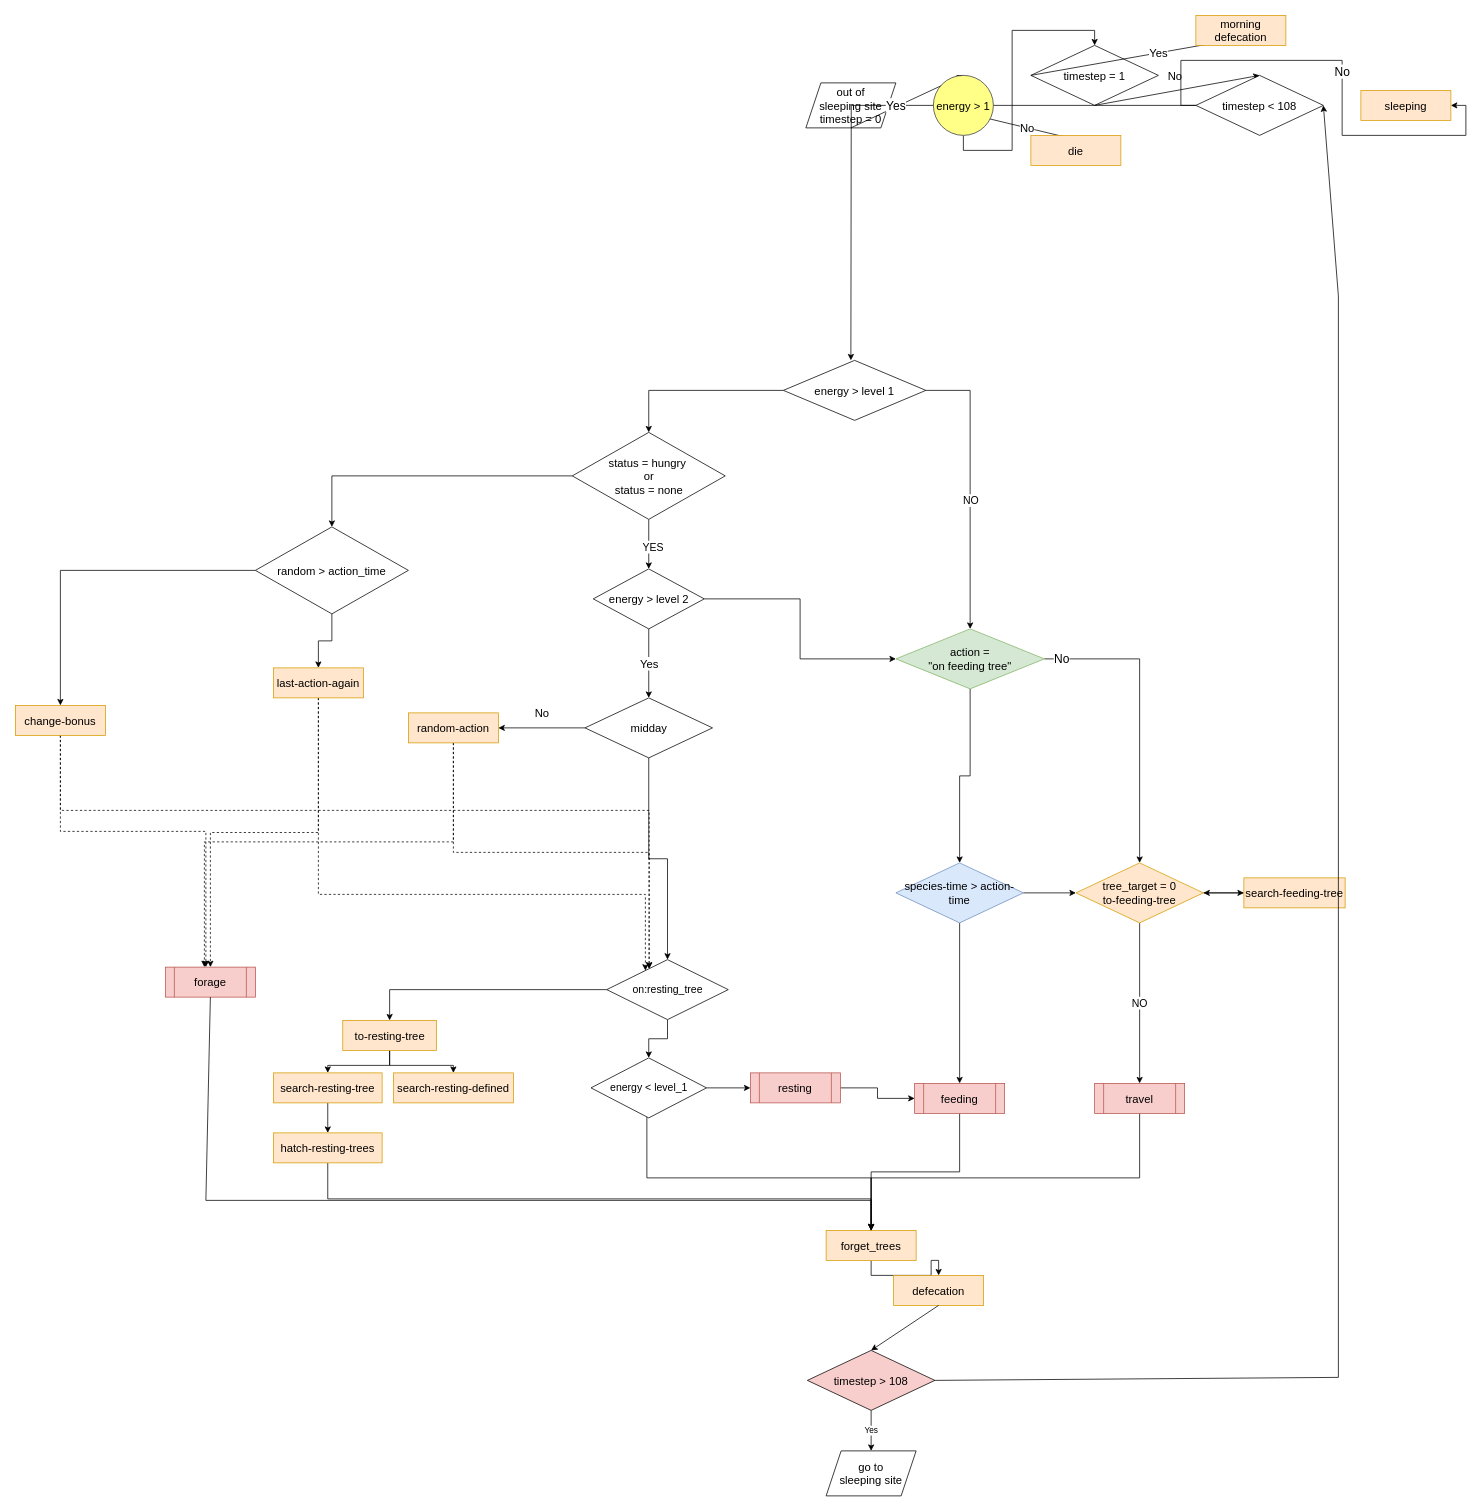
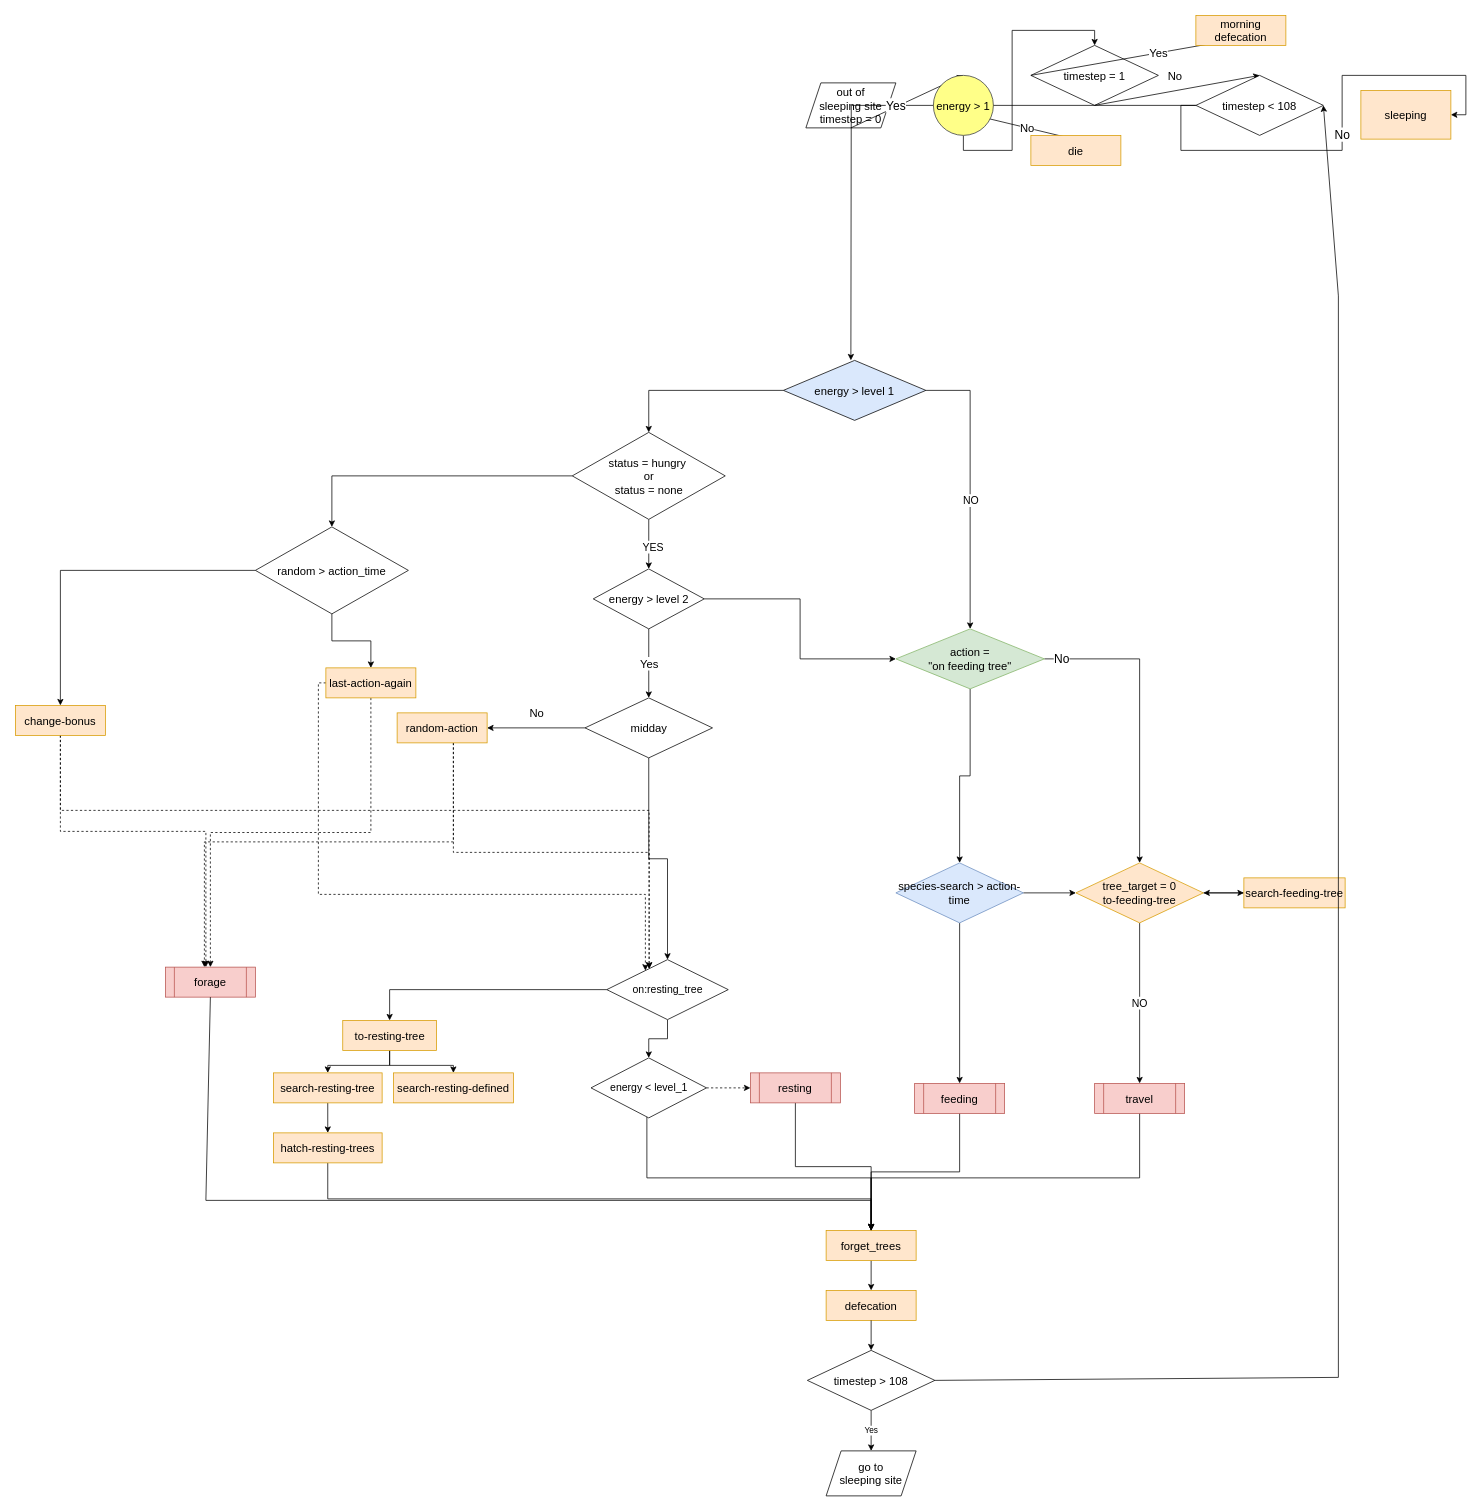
- <mxCell id="52" value="sleeping" style="rounded=0;whiteSpace=wrap;html=1;fontSize=15;fillColor=#ffe6cc;strokeColor=#d79b00;" parent="1" vertex="1"><mxGeometry x="1814" y="120" width="120" height="40" as="geometry" /></mxCell>
+ <mxCell id="52" value="sleeping" style="rounded=0;whiteSpace=wrap;html=1;fontSize=15;fillColor=#ffe6cc;strokeColor=#d79b00;" parent="1" vertex="1"><mxGeometry x="1814" y="120" width="120" height="65" as="geometry" /></mxCell>
- <mxCell id="67" value="&lt;span style=&quot;font-family: &amp;#34;helvetica&amp;#34; ; font-size: 15px&quot;&gt;energy &amp;gt; level 1&lt;/span&gt;" style="rhombus;whiteSpace=wrap;html=1;" parent="1" vertex="1"><mxGeometry x="1044" y="480" width="190" height="80" as="geometry" /></mxCell>
+ <mxCell id="67" value="&lt;span style=&quot;font-family: &amp;#34;helvetica&amp;#34; ; font-size: 15px&quot;&gt;energy &amp;gt; level 1&lt;/span&gt;" style="rhombus;whiteSpace=wrap;html=1;fillColor=#dae8fc;" parent="1" vertex="1"><mxGeometry x="1044" y="480" width="190" height="80" as="geometry" /></mxCell>
- <mxCell id="30" value="last-action-again" style="rounded=0;whiteSpace=wrap;html=1;fillColor=#ffe6cc;strokeColor=#d79b00;fontSize=15;" parent="1" vertex="1"><mxGeometry x="364" y="890" width="120" height="40" as="geometry" /></mxCell>
+ <mxCell id="30" value="last-action-again" style="rounded=0;whiteSpace=wrap;html=1;fillColor=#ffe6cc;strokeColor=#d79b00;fontSize=15;" parent="1" vertex="1"><mxGeometry x="434" y="890" width="120" height="40" as="geometry" /></mxCell>
- <mxCell id="19" value="random-action" style="rounded=0;whiteSpace=wrap;html=1;fillColor=#ffe6cc;strokeColor=#d79b00;fontSize=15;" parent="1" vertex="1"><mxGeometry x="544" y="950" width="120" height="40" as="geometry" /></mxCell>
+ <mxCell id="19" value="random-action" style="rounded=0;whiteSpace=wrap;html=1;fillColor=#ffe6cc;strokeColor=#d79b00;fontSize=15;" parent="1" vertex="1"><mxGeometry x="529" y="950" width="120" height="40" as="geometry" /></mxCell>
- <mxCell id="22" value="species-time &amp;gt; action-time" style="rhombus;whiteSpace=wrap;html=1;fontSize=15;fillColor=#dae8fc;strokeColor=#6c8ebf;" parent="1" vertex="1"><mxGeometry x="1194" y="1150" width="170" height="80" as="geometry" /></mxCell>
+ <mxCell id="22" value="species-search &amp;gt; action-time" style="rhombus;whiteSpace=wrap;html=1;fontSize=15;fillColor=#dae8fc;strokeColor=#6c8ebf;" parent="1" vertex="1"><mxGeometry x="1194" y="1150" width="170" height="80" as="geometry" /></mxCell>
- <mxCell id="77" style="edgeStyle=orthogonalEdgeStyle;rounded=0;orthogonalLoop=1;jettySize=auto;html=1;fontSize=14;" parent="1" source="79" target="11" edge="1"><mxGeometry relative="1" as="geometry" /></mxCell>
+ <mxCell id="77" style="edgeStyle=orthogonalEdgeStyle;rounded=0;orthogonalLoop=1;jettySize=auto;html=1;fontSize=14;dashed=1;" parent="1" source="79" target="11" edge="1"><mxGeometry relative="1" as="geometry" /></mxCell>
- <mxCell id="10" style="edgeStyle=orthogonalEdgeStyle;rounded=0;orthogonalLoop=1;jettySize=auto;html=1;fontSize=14;" parent="1" source="11" target="14" edge="1"><mxGeometry relative="1" as="geometry" /></mxCell>
+ <mxCell id="10" style="edgeStyle=orthogonalEdgeStyle;rounded=0;orthogonalLoop=1;jettySize=auto;html=1;entryX=0.5;entryY=0;entryDx=0;entryDy=0;fontSize=14;" parent="1" source="11" target="59" edge="1"><mxGeometry relative="1" as="geometry" /></mxCell>
- <mxCell id="60" value="defecation" style="rounded=0;whiteSpace=wrap;html=1;fillColor=#ffe6cc;strokeColor=#d79b00;fontSize=15;" parent="1" vertex="1"><mxGeometry x="1191" y="1700" width="120" height="40" as="geometry" /></mxCell>
+ <mxCell id="60" value="defecation" style="rounded=0;whiteSpace=wrap;html=1;fillColor=#ffe6cc;strokeColor=#d79b00;fontSize=15;" parent="1" vertex="1"><mxGeometry x="1101" y="1720" width="120" height="40" as="geometry" /></mxCell>
- <mxCell id="35" value="&lt;span style=&quot;font-size: 15px&quot;&gt;timestep &amp;gt; 108&lt;/span&gt;" style="rhombus;whiteSpace=wrap;html=1;fontSize=15;fillColor=#f8cecc;" parent="1" vertex="1"><mxGeometry x="1076" y="1800" width="170" height="80" as="geometry" /></mxCell>
+ <mxCell id="35" value="&lt;span style=&quot;font-size: 15px&quot;&gt;timestep &amp;gt; 108&lt;/span&gt;" style="rhombus;whiteSpace=wrap;html=1;fontSize=15;" parent="1" vertex="1"><mxGeometry x="1076" y="1800" width="170" height="80" as="geometry" /></mxCell>
